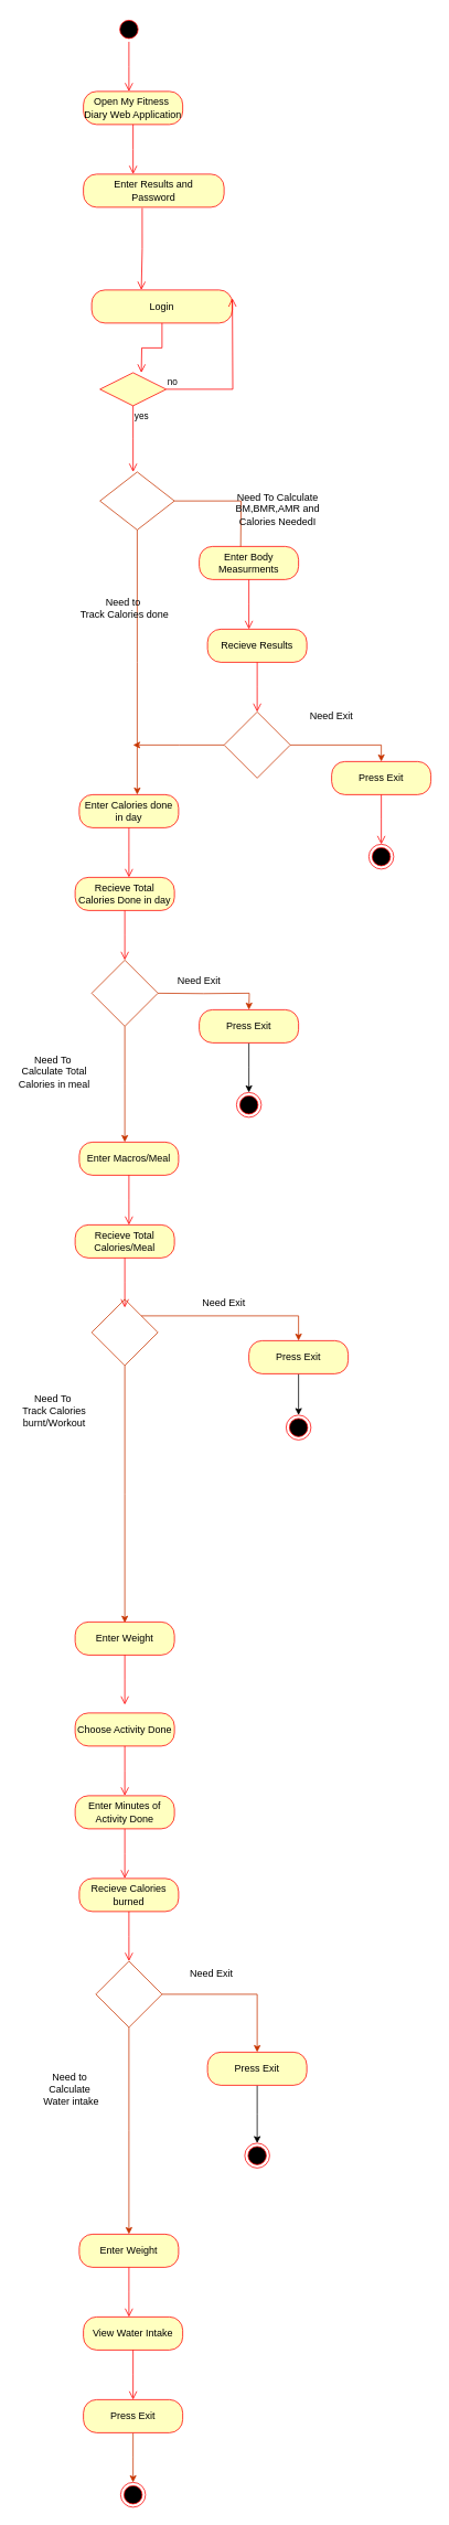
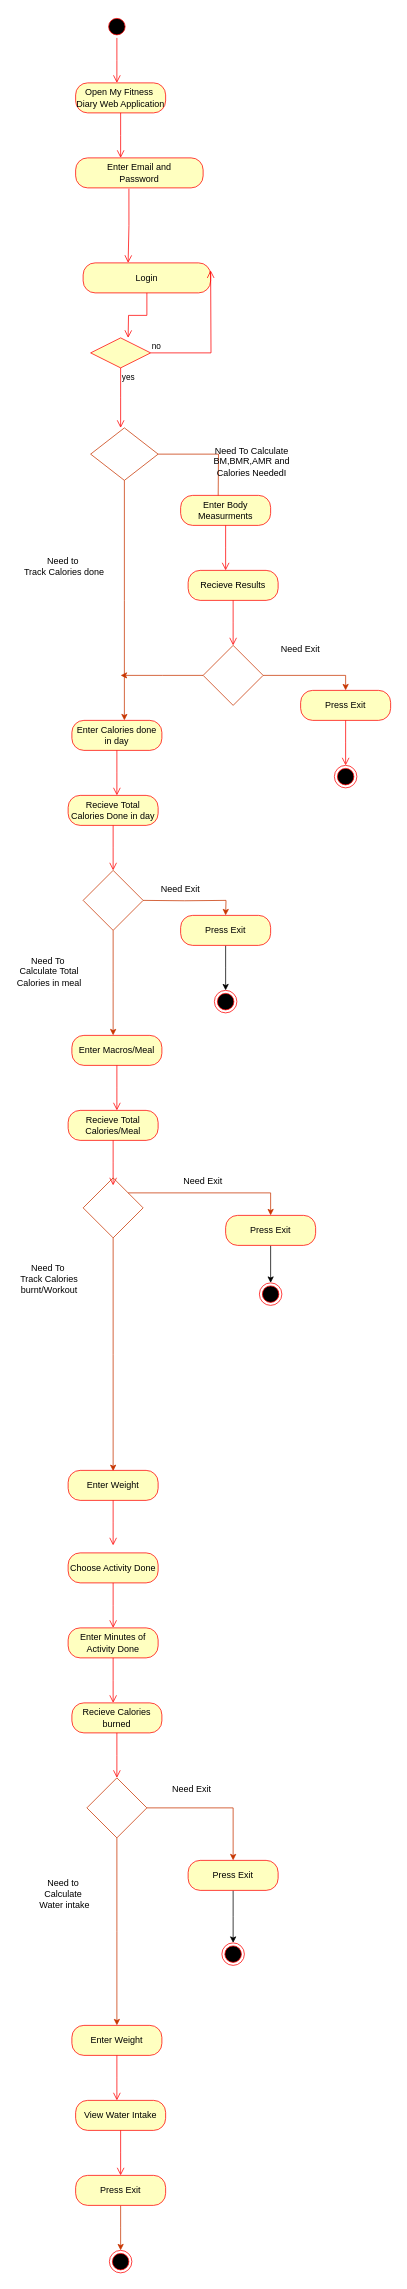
- <mxCell id="6" value="Enter Results and&lt;br&gt;Password" style="rounded=1;whiteSpace=wrap;html=1;arcSize=40;fontColor=#000000;fillColor=#ffffc0;strokeColor=#ff0000;" vertex="1" parent="1"><mxGeometry x="100" y="210" width="170" height="40" as="geometry" /></mxCell>
+ <mxCell id="6" value="Enter Email and&lt;br&gt;Password" style="rounded=1;whiteSpace=wrap;html=1;arcSize=40;fontColor=#000000;fillColor=#ffffc0;strokeColor=#ff0000;" vertex="1" parent="1"><mxGeometry x="100" y="210" width="170" height="40" as="geometry" /></mxCell>
- <mxCell id="28" value="Need to&amp;nbsp;&lt;br&gt;Track Calories done" style="text;html=1;strokeColor=none;fillColor=none;align=center;verticalAlign=middle;whiteSpace=wrap;rounded=0;" vertex="1" parent="1"><mxGeometry x="85" y="720" width="130" height="30" as="geometry" /></mxCell>
+ <mxCell id="28" value="Need to&amp;nbsp;&lt;br&gt;Track Calories done" style="text;html=1;strokeColor=none;fillColor=none;align=center;verticalAlign=middle;whiteSpace=wrap;rounded=0;" vertex="1" parent="1"><mxGeometry x="20" y="740" width="130" height="30" as="geometry" /></mxCell>
